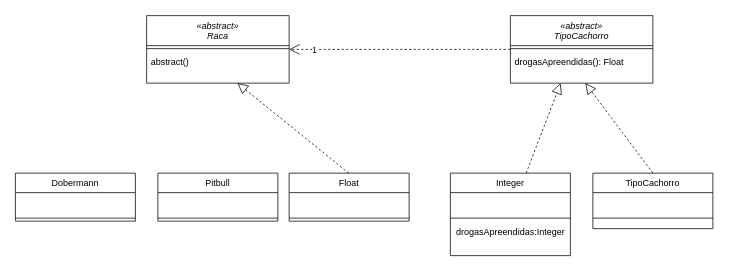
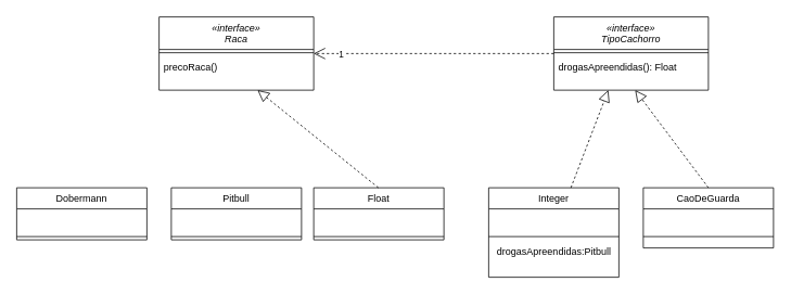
- <mxCell id="2" value="«abstract»&#10;Raca" style="swimlane;fontStyle=2;align=center;verticalAlign=top;childLayout=stackLayout;horizontal=1;startSize=40;horizontalStack=0;resizeParent=1;resizeLast=0;collapsible=1;marginBottom=0;rounded=0;shadow=0;strokeWidth=1;" parent="1" vertex="1"><mxGeometry x="195" y="20" width="190" height="90" as="geometry"><mxRectangle x="220" y="120" width="160" height="26" as="alternateBounds" /></mxGeometry></mxCell>
+ <mxCell id="2" value="«interface»&#10;Raca" style="swimlane;fontStyle=2;align=center;verticalAlign=top;childLayout=stackLayout;horizontal=1;startSize=40;horizontalStack=0;resizeParent=1;resizeLast=0;collapsible=1;marginBottom=0;rounded=0;shadow=0;strokeWidth=1;" parent="1" vertex="1"><mxGeometry x="195" y="20" width="190" height="90" as="geometry"><mxRectangle x="220" y="120" width="160" height="26" as="alternateBounds" /></mxGeometry></mxCell>
- <mxCell id="22" value="«abstract»&#10;TipoCachorro" style="swimlane;fontStyle=2;align=center;verticalAlign=top;childLayout=stackLayout;horizontal=1;startSize=40;horizontalStack=0;resizeParent=1;resizeLast=0;collapsible=1;marginBottom=0;rounded=0;shadow=0;strokeWidth=1;" parent="1" vertex="1"><mxGeometry x="680" y="20" width="190" height="90" as="geometry"><mxRectangle x="220" y="120" width="160" height="26" as="alternateBounds" /></mxGeometry></mxCell>
+ <mxCell id="22" value="«interface»&#10;TipoCachorro" style="swimlane;fontStyle=2;align=center;verticalAlign=top;childLayout=stackLayout;horizontal=1;startSize=40;horizontalStack=0;resizeParent=1;resizeLast=0;collapsible=1;marginBottom=0;rounded=0;shadow=0;strokeWidth=1;" parent="1" vertex="1"><mxGeometry x="680" y="20" width="190" height="90" as="geometry"><mxRectangle x="220" y="120" width="160" height="26" as="alternateBounds" /></mxGeometry></mxCell>
- <mxCell id="4" value="abstract()" style="text;align=left;verticalAlign=top;spacingLeft=4;spacingRight=4;overflow=hidden;rotatable=0;points=[[0,0.5],[1,0.5]];portConstraint=eastwest;" parent="2" vertex="1"><mxGeometry y="48" width="190" height="42" as="geometry" /></mxCell>
+ <mxCell id="4" value="precoRaca()" style="text;align=left;verticalAlign=top;spacingLeft=4;spacingRight=4;overflow=hidden;rotatable=0;points=[[0,0.5],[1,0.5]];portConstraint=eastwest;" parent="2" vertex="1"><mxGeometry y="48" width="190" height="42" as="geometry" /></mxCell>
- <mxCell id="5" value="TipoCachorro" style="swimlane;fontStyle=0;align=center;verticalAlign=top;childLayout=stackLayout;horizontal=1;startSize=26;horizontalStack=0;resizeParent=1;resizeLast=0;collapsible=1;marginBottom=0;rounded=0;shadow=0;strokeWidth=1;" parent="1" vertex="1"><mxGeometry x="790" y="230" width="160" height="74" as="geometry"><mxRectangle x="340" y="380" width="170" height="26" as="alternateBounds" /></mxGeometry></mxCell>
+ <mxCell id="5" value="CaoDeGuarda" style="swimlane;fontStyle=0;align=center;verticalAlign=top;childLayout=stackLayout;horizontal=1;startSize=26;horizontalStack=0;resizeParent=1;resizeLast=0;collapsible=1;marginBottom=0;rounded=0;shadow=0;strokeWidth=1;" parent="1" vertex="1"><mxGeometry x="790" y="230" width="160" height="74" as="geometry"><mxRectangle x="340" y="380" width="170" height="26" as="alternateBounds" /></mxGeometry></mxCell>
- <mxCell id="21" value="&lt;span style=&quot;text-align: left; background-color: rgb(255, 255, 255);&quot;&gt;drogasApreendidas:Integer&lt;/span&gt;" style="text;html=1;align=center;verticalAlign=middle;resizable=0;points=[];autosize=1;strokeColor=none;fillColor=none;" parent="18" vertex="1"><mxGeometry y="64" width="160" height="30" as="geometry" /></mxCell>
+ <mxCell id="21" value="&lt;span style=&quot;text-align: left; background-color: rgb(255, 255, 255);&quot;&gt;drogasApreendidas:Pitbull&lt;/span&gt;" style="text;html=1;align=center;verticalAlign=middle;resizable=0;points=[];autosize=1;strokeColor=none;fillColor=none;" parent="18" vertex="1"><mxGeometry y="64" width="160" height="30" as="geometry" /></mxCell>
